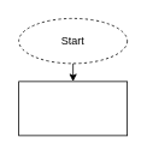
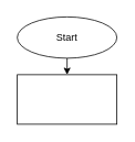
- <mxCell id="2" value="Start&lt;br&gt;" style="ellipse;whiteSpace=wrap;html=1;dashed=1;" vertex="1" parent="1"><mxGeometry x="20" y="20" width="120" height="50" as="geometry" /></mxCell>
+ <mxCell id="2" value="Start&lt;br&gt;" style="ellipse;whiteSpace=wrap;html=1;" vertex="1" parent="1"><mxGeometry x="20" y="20" width="120" height="50" as="geometry" /></mxCell>
